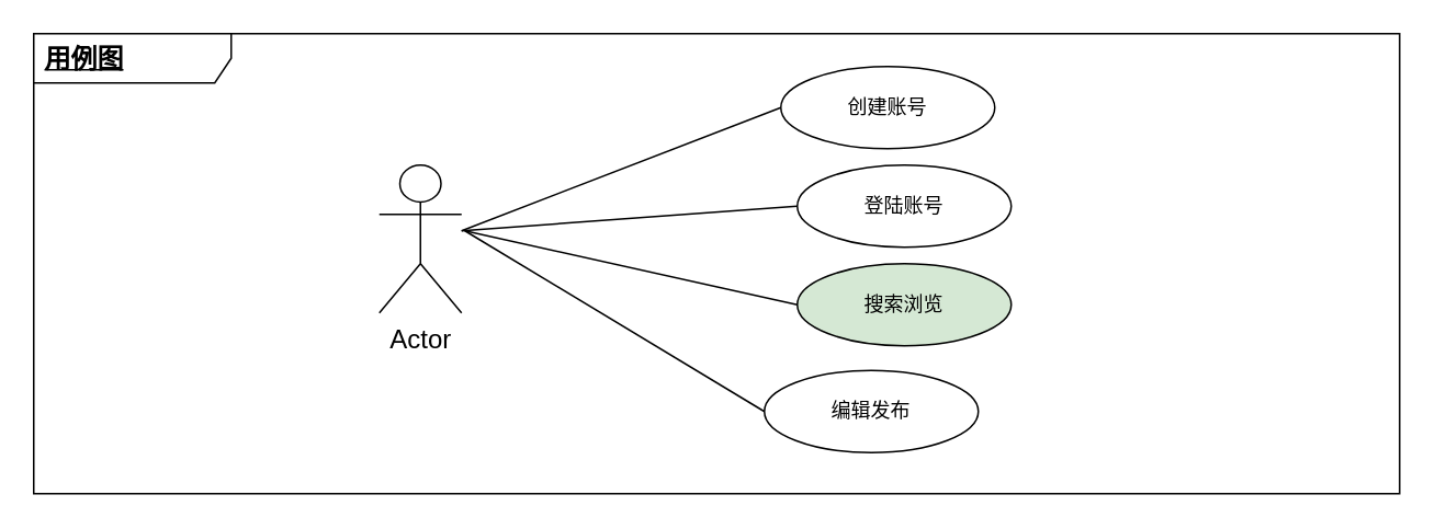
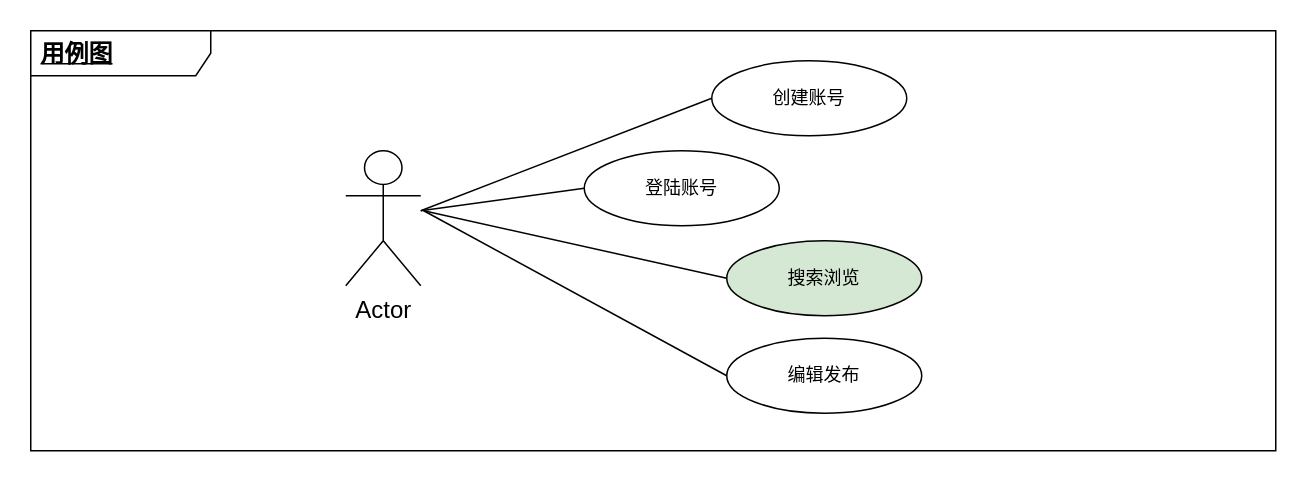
- <mxCell id="4" value="登陆账号" style="ellipse;whiteSpace=wrap;html=1;" parent="1" vertex="1"><mxGeometry x="484" y="100" width="130" height="50" as="geometry" /></mxCell>
+ <mxCell id="4" value="登陆账号" style="ellipse;whiteSpace=wrap;html=1;" parent="1" vertex="1"><mxGeometry x="389" y="100" width="130" height="50" as="geometry" /></mxCell>
- <mxCell id="5" value="编辑发布" style="ellipse;whiteSpace=wrap;html=1;" parent="1" vertex="1"><mxGeometry x="464" y="225" width="130" height="50" as="geometry" /></mxCell>
+ <mxCell id="5" value="编辑发布" style="ellipse;whiteSpace=wrap;html=1;" parent="1" vertex="1"><mxGeometry x="484" y="225" width="130" height="50" as="geometry" /></mxCell>
